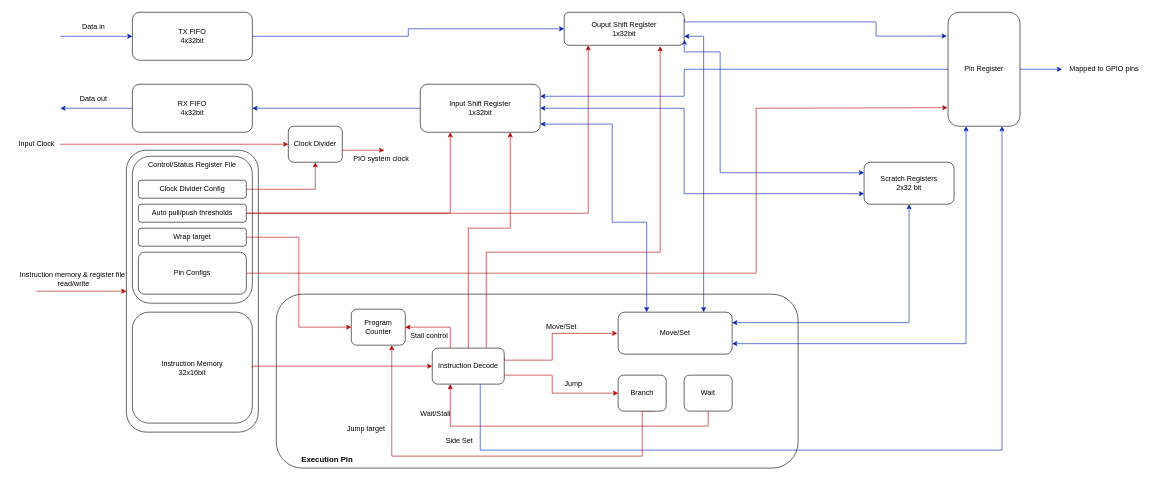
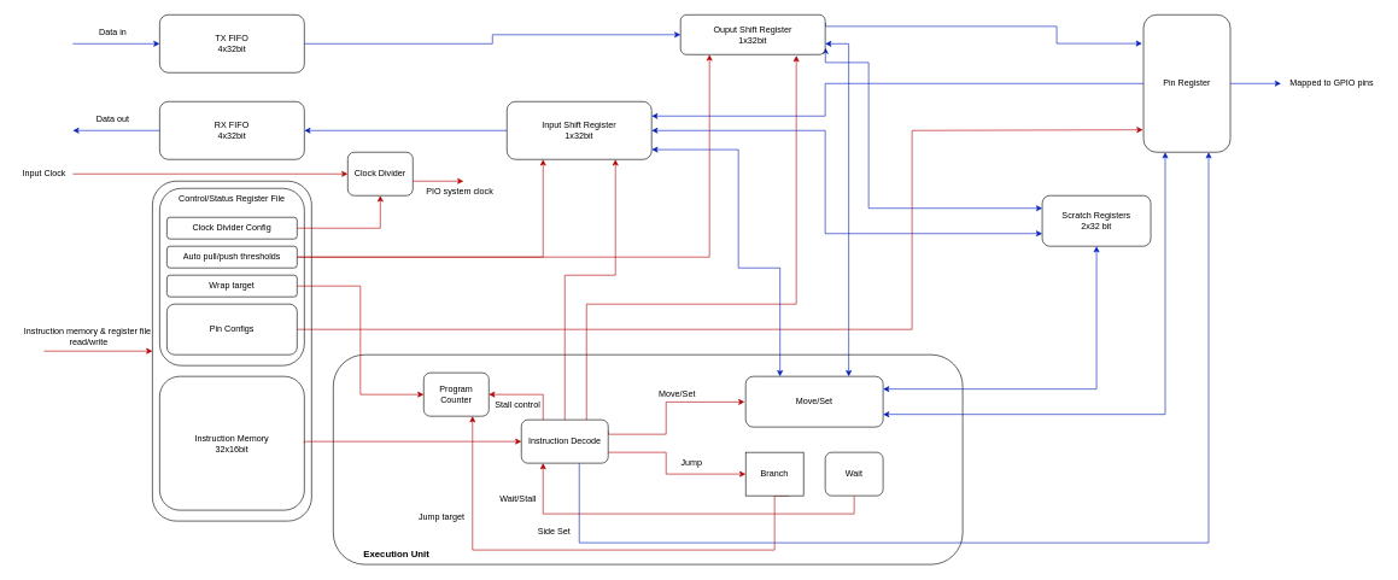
- <mxCell id="61" value="Branch" style="rounded=1;whiteSpace=wrap;html=1;" parent="1" vertex="1"><mxGeometry x="1030" y="625" width="80" height="60" as="geometry" /></mxCell>
+ <mxCell id="61" value="Branch" style="whiteSpace=wrap;html=1;rounded=0;" parent="1" vertex="1"><mxGeometry x="1030" y="625" width="80" height="60" as="geometry" /></mxCell>
- <mxCell id="56" value="Wait/Stall" style="text;html=1;align=center;verticalAlign=middle;resizable=0;points=[];autosize=1;strokeColor=none;fillColor=none;" parent="1" vertex="1"><mxGeometry x="690" y="675" width="70" height="30" as="geometry" /></mxCell>
+ <mxCell id="56" value="Wait/Stall" style="text;html=1;align=center;verticalAlign=middle;resizable=0;points=[];autosize=1;strokeColor=none;fillColor=none;" parent="1" vertex="1"><mxGeometry x="680" y="675" width="70" height="30" as="geometry" /></mxCell>
- <mxCell id="57" value="&lt;font style=&quot;font-size: 13px;&quot;&gt;&lt;b&gt;Execution Pin&lt;/b&gt;&lt;/font&gt;" style="text;html=1;strokeColor=none;fillColor=none;align=left;verticalAlign=middle;whiteSpace=wrap;rounded=0;" parent="1" vertex="1"><mxGeometry x="500" y="750" width="116" height="30" as="geometry" /></mxCell>
+ <mxCell id="57" value="&lt;font style=&quot;font-size: 13px;&quot;&gt;&lt;b&gt;Execution Unit&lt;/b&gt;&lt;/font&gt;" style="text;html=1;strokeColor=none;fillColor=none;align=left;verticalAlign=middle;whiteSpace=wrap;rounded=0;" parent="1" vertex="1"><mxGeometry x="500" y="750" width="116" height="30" as="geometry" /></mxCell>
